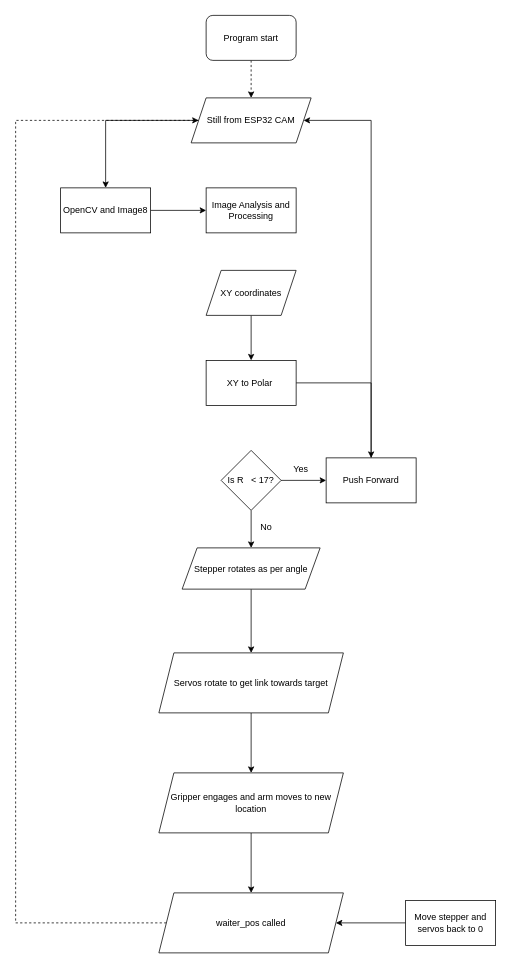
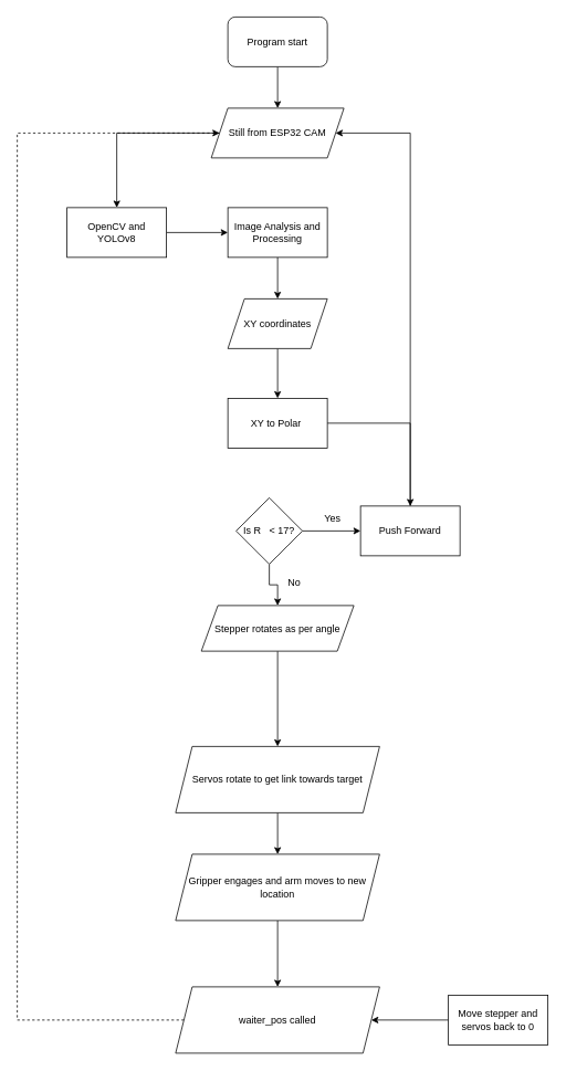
- <mxCell id="2" value="" style="edgeStyle=orthogonalEdgeStyle;rounded=0;orthogonalLoop=1;jettySize=auto;html=1;dashed=1;" parent="1" source="3" target="5" edge="1"><mxGeometry relative="1" as="geometry" /></mxCell>
+ <mxCell id="2" value="" style="edgeStyle=orthogonalEdgeStyle;rounded=0;orthogonalLoop=1;jettySize=auto;html=1;" parent="1" source="3" target="5" edge="1"><mxGeometry relative="1" as="geometry" /></mxCell>
- <mxCell id="20" value="OpenCV and Image8" style="rounded=0;whiteSpace=wrap;html=1;" parent="1" vertex="1"><mxGeometry x="80" y="250" width="120" height="60" as="geometry" /></mxCell>
+ <mxCell id="20" value="OpenCV and YOLOv8" style="rounded=0;whiteSpace=wrap;html=1;" parent="1" vertex="1"><mxGeometry x="80" y="250" width="120" height="60" as="geometry" /></mxCell>
+ <mxCell id="6" value="" style="edgeStyle=orthogonalEdgeStyle;rounded=0;orthogonalLoop=1;jettySize=auto;html=1;" parent="1" source="7" target="9" edge="1"><mxGeometry relative="1" as="geometry" /></mxCell>
- <mxCell id="16" value="Is R&amp;nbsp; &amp;nbsp;&amp;lt; 17?" style="rhombus;whiteSpace=wrap;html=1;" parent="1" vertex="1"><mxGeometry x="294" y="600" width="80" height="80" as="geometry" /></mxCell>
+ <mxCell id="16" value="Is R&amp;nbsp; &amp;nbsp;&amp;lt; 17?" style="rhombus;whiteSpace=wrap;html=1;" parent="1" vertex="1"><mxGeometry x="284" y="600" width="80" height="80" as="geometry" /></mxCell>
- <mxCell id="24" value="Servos rotate to get link towards target" style="shape=parallelogram;perimeter=parallelogramPerimeter;whiteSpace=wrap;html=1;fixedSize=1;" vertex="1" parent="1"><mxGeometry x="211" y="870" width="246" height="80" as="geometry" /></mxCell>
+ <mxCell id="24" value="Servos rotate to get link towards target" style="shape=parallelogram;perimeter=parallelogramPerimeter;whiteSpace=wrap;html=1;fixedSize=1;" vertex="1" parent="1"><mxGeometry x="211" y="900" width="246" height="80" as="geometry" /></mxCell>
